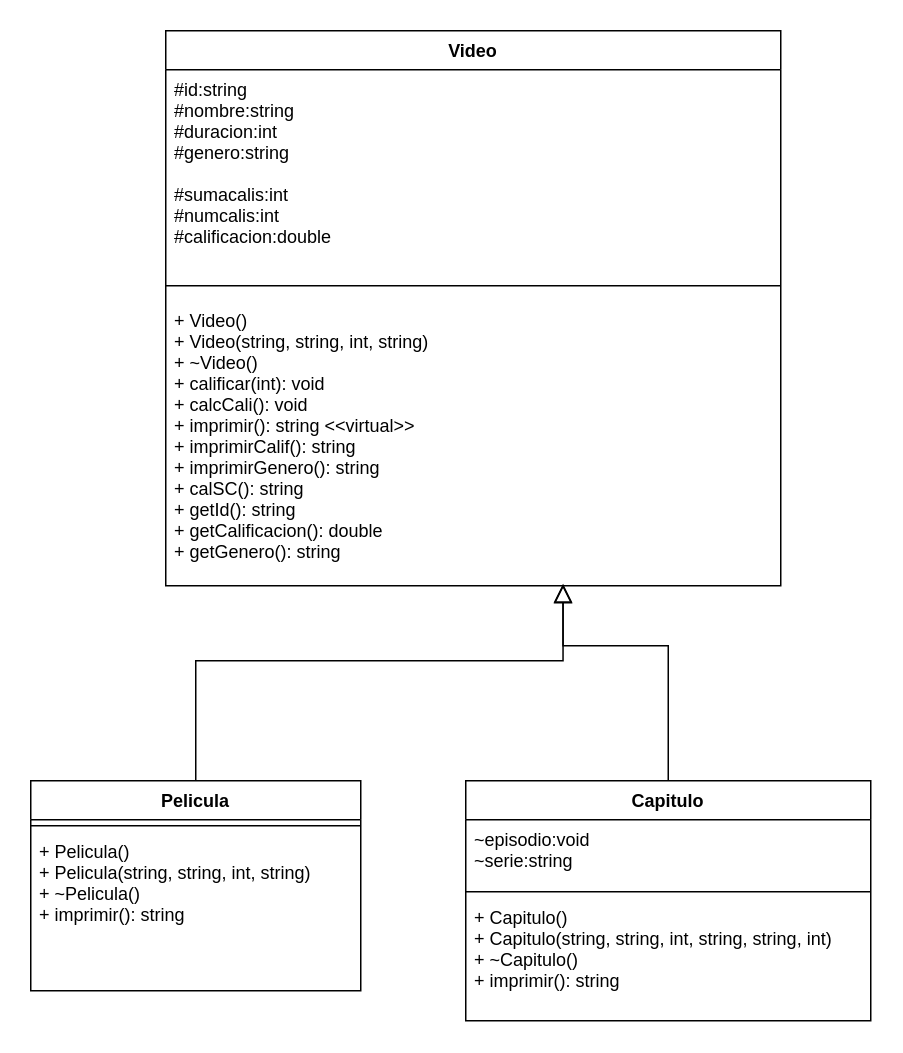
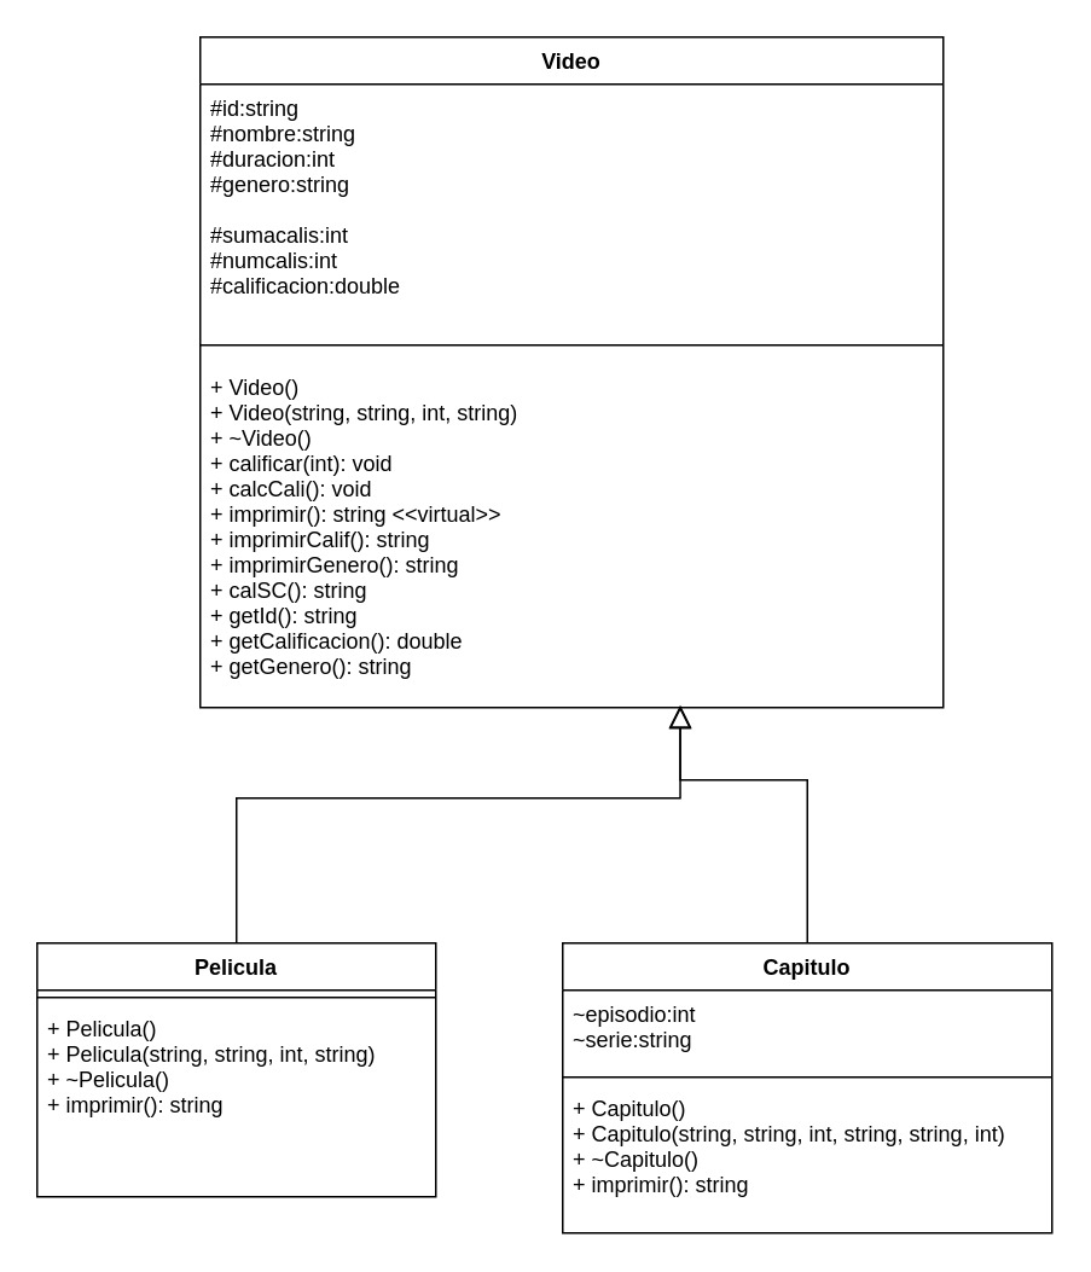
- <mxCell id="10" value="~episodio:void&#10;~serie:string" style="text;strokeColor=none;fillColor=none;align=left;verticalAlign=top;spacingLeft=4;spacingRight=4;overflow=hidden;rotatable=0;points=[[0,0.5],[1,0.5]];portConstraint=eastwest;" vertex="1" parent="9"><mxGeometry y="26" width="270" height="44" as="geometry" /></mxCell>
+ <mxCell id="10" value="~episodio:int&#10;~serie:string" style="text;strokeColor=none;fillColor=none;align=left;verticalAlign=top;spacingLeft=4;spacingRight=4;overflow=hidden;rotatable=0;points=[[0,0.5],[1,0.5]];portConstraint=eastwest;" vertex="1" parent="9"><mxGeometry y="26" width="270" height="44" as="geometry" /></mxCell>
